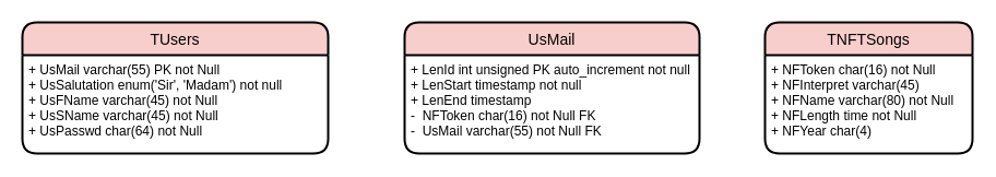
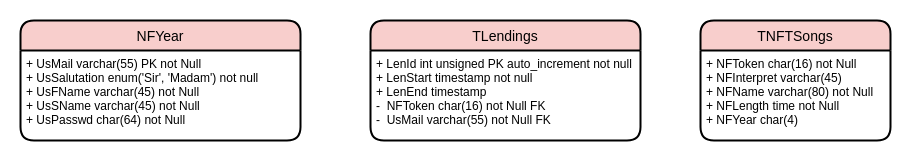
- <mxCell id="2" value="TUsers" style="swimlane;childLayout=stackLayout;horizontal=1;startSize=30;horizontalStack=0;rounded=1;fontSize=14;fontStyle=0;strokeWidth=2;resizeParent=0;resizeLast=1;shadow=0;dashed=0;align=center;fillColor=#f8cecc;strokeColor=#000000;" parent="1" vertex="1"><mxGeometry x="20" y="20" width="280" height="120" as="geometry"><mxRectangle x="100" y="380" width="90" height="30" as="alternateBounds" /></mxGeometry></mxCell>
+ <mxCell id="2" value="NFYear" style="swimlane;childLayout=stackLayout;horizontal=1;startSize=30;horizontalStack=0;rounded=1;fontSize=14;fontStyle=0;strokeWidth=2;resizeParent=0;resizeLast=1;shadow=0;dashed=0;align=center;fillColor=#f8cecc;strokeColor=#000000;" parent="1" vertex="1"><mxGeometry x="20" y="20" width="280" height="120" as="geometry"><mxRectangle x="100" y="380" width="90" height="30" as="alternateBounds" /></mxGeometry></mxCell>
- <mxCell id="6" value="UsMail" style="swimlane;childLayout=stackLayout;horizontal=1;startSize=30;horizontalStack=0;rounded=1;fontSize=14;fontStyle=0;strokeWidth=2;resizeParent=0;resizeLast=1;shadow=0;dashed=0;align=center;fillColor=#f8cecc;strokeColor=#000000;" parent="1" vertex="1"><mxGeometry x="370" y="20" width="270" height="120" as="geometry"><mxRectangle x="300" y="380" width="110" height="30" as="alternateBounds" /></mxGeometry></mxCell>
+ <mxCell id="6" value="TLendings" style="swimlane;childLayout=stackLayout;horizontal=1;startSize=30;horizontalStack=0;rounded=1;fontSize=14;fontStyle=0;strokeWidth=2;resizeParent=0;resizeLast=1;shadow=0;dashed=0;align=center;fillColor=#f8cecc;strokeColor=#000000;" parent="1" vertex="1"><mxGeometry x="370" y="20" width="270" height="120" as="geometry"><mxRectangle x="300" y="380" width="110" height="30" as="alternateBounds" /></mxGeometry></mxCell>
